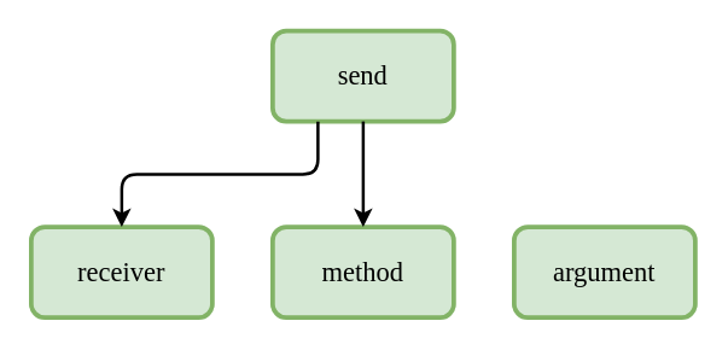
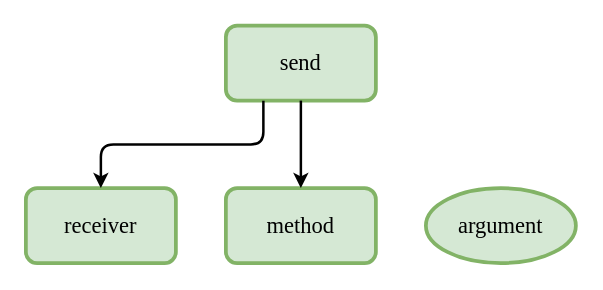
- <mxCell id="5" value="argument" style="rounded=1;whiteSpace=wrap;html=1;fontSize=18;fillColor=#d5e8d4;strokeColor=#82b366;strokeWidth=3;fontFamily=Verdana;" vertex="1" parent="1"><mxGeometry x="340" y="150" width="120" height="60" as="geometry" /></mxCell>
+ <mxCell id="5" value="argument" style="ellipse;whiteSpace=wrap;html=1;fontSize=18;fillColor=#d5e8d4;strokeColor=#82b366;strokeWidth=3;fontFamily=Verdana;" vertex="1" parent="1"><mxGeometry x="340" y="150" width="120" height="60" as="geometry" /></mxCell>
